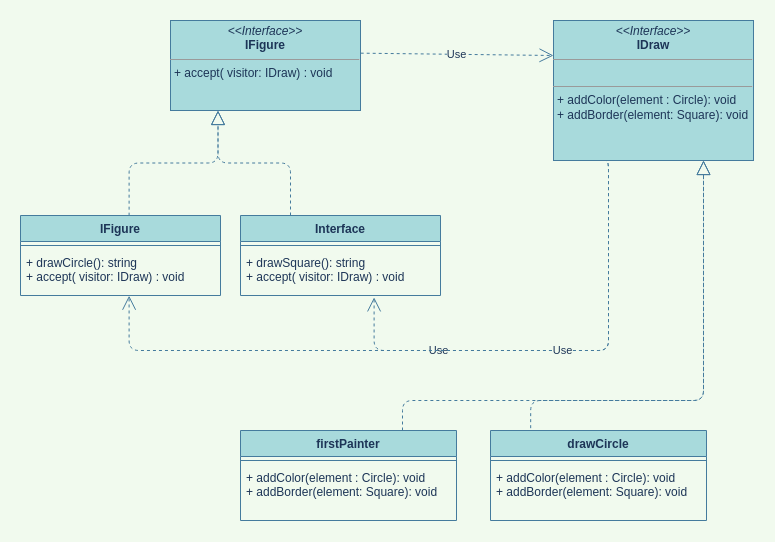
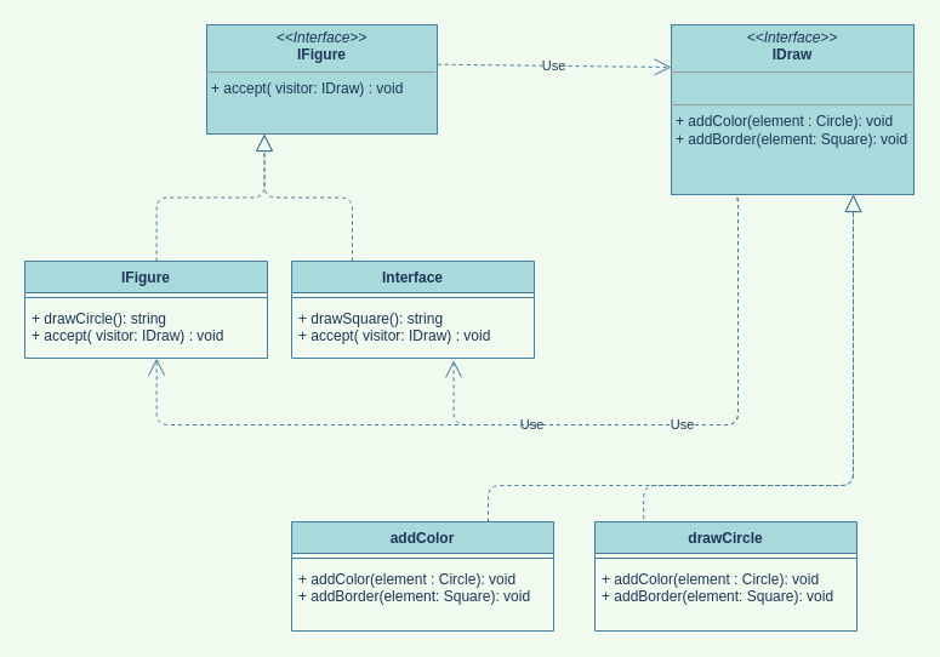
- <mxCell id="6" value="firstPainter" style="swimlane;fontStyle=1;align=center;verticalAlign=top;childLayout=stackLayout;horizontal=1;startSize=26;horizontalStack=0;resizeParent=1;resizeParentMax=0;resizeLast=0;collapsible=1;marginBottom=0;fillColor=#A8DADC;strokeColor=#457B9D;fontColor=#1D3557;" vertex="1" parent="1"><mxGeometry x="240" y="430" width="216" height="90" as="geometry" /></mxCell>
+ <mxCell id="6" value="addColor" style="swimlane;fontStyle=1;align=center;verticalAlign=top;childLayout=stackLayout;horizontal=1;startSize=26;horizontalStack=0;resizeParent=1;resizeParentMax=0;resizeLast=0;collapsible=1;marginBottom=0;fillColor=#A8DADC;strokeColor=#457B9D;fontColor=#1D3557;" vertex="1" parent="1"><mxGeometry x="240" y="430" width="216" height="90" as="geometry" /></mxCell>
